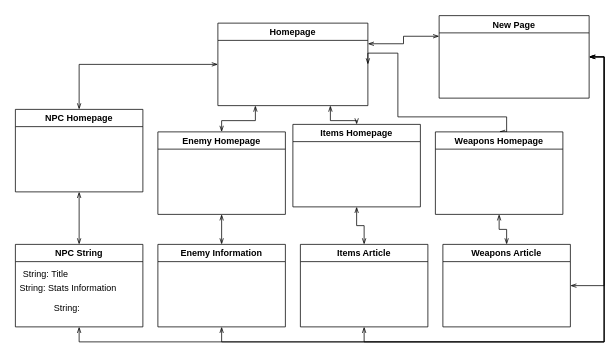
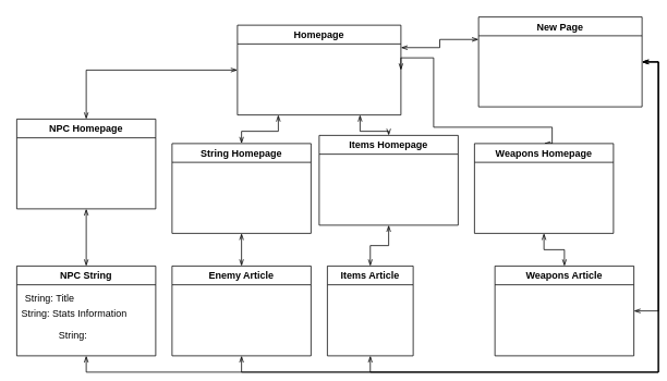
- <mxCell id="8" value="Enemy Homepage" style="swimlane;" vertex="1" parent="1"><mxGeometry x="210" y="175" width="170" height="110" as="geometry" /></mxCell>
+ <mxCell id="8" value="String Homepage" style="swimlane;" vertex="1" parent="1"><mxGeometry x="210" y="175" width="170" height="110" as="geometry" /></mxCell>
- <mxCell id="19" value="Enemy Information" style="swimlane;" vertex="1" parent="1"><mxGeometry x="210" y="325" width="170" height="110" as="geometry" /></mxCell>
+ <mxCell id="19" value="Enemy Article" style="swimlane;" vertex="1" parent="1"><mxGeometry x="210" y="325" width="170" height="110" as="geometry" /></mxCell>
- <mxCell id="21" value="Items Article" style="swimlane;" vertex="1" parent="1"><mxGeometry x="400" y="325" width="170" height="110" as="geometry" /></mxCell>
+ <mxCell id="21" value="Items Article" style="swimlane;" vertex="1" parent="1"><mxGeometry x="400" y="325" width="105" height="110" as="geometry" /></mxCell>
- <mxCell id="23" value="Weapons Article" style="swimlane;" vertex="1" parent="1"><mxGeometry x="590" y="325" width="170" height="110" as="geometry" /></mxCell>
+ <mxCell id="23" value="Weapons Article" style="swimlane;" vertex="1" parent="1"><mxGeometry x="605" y="325" width="170" height="110" as="geometry" /></mxCell>
